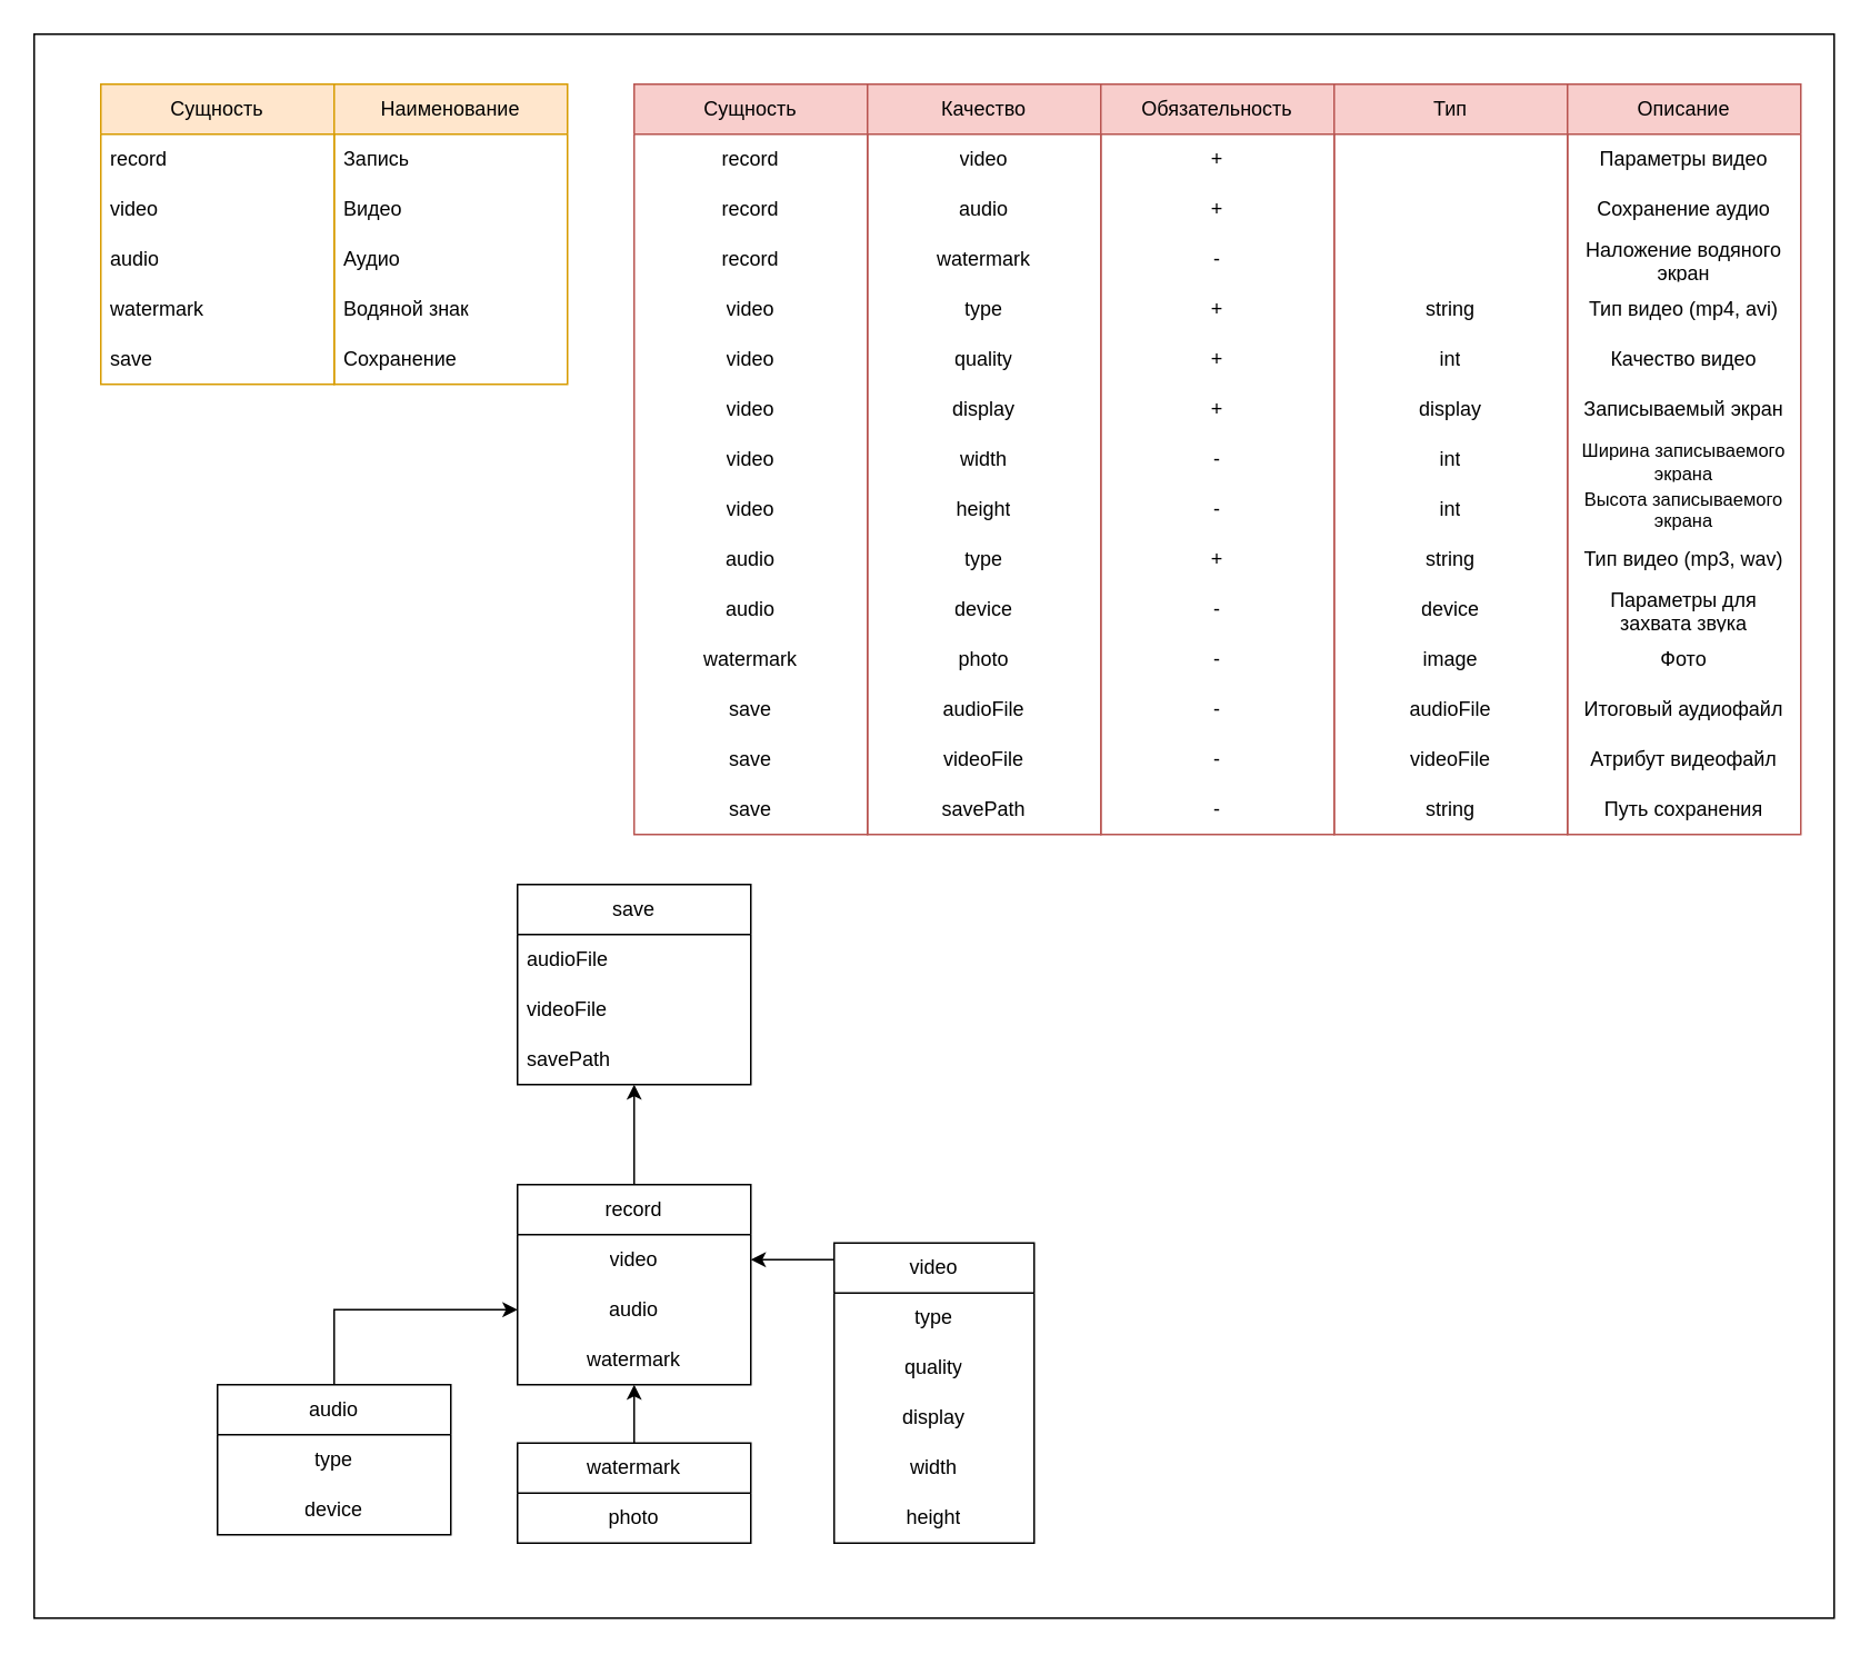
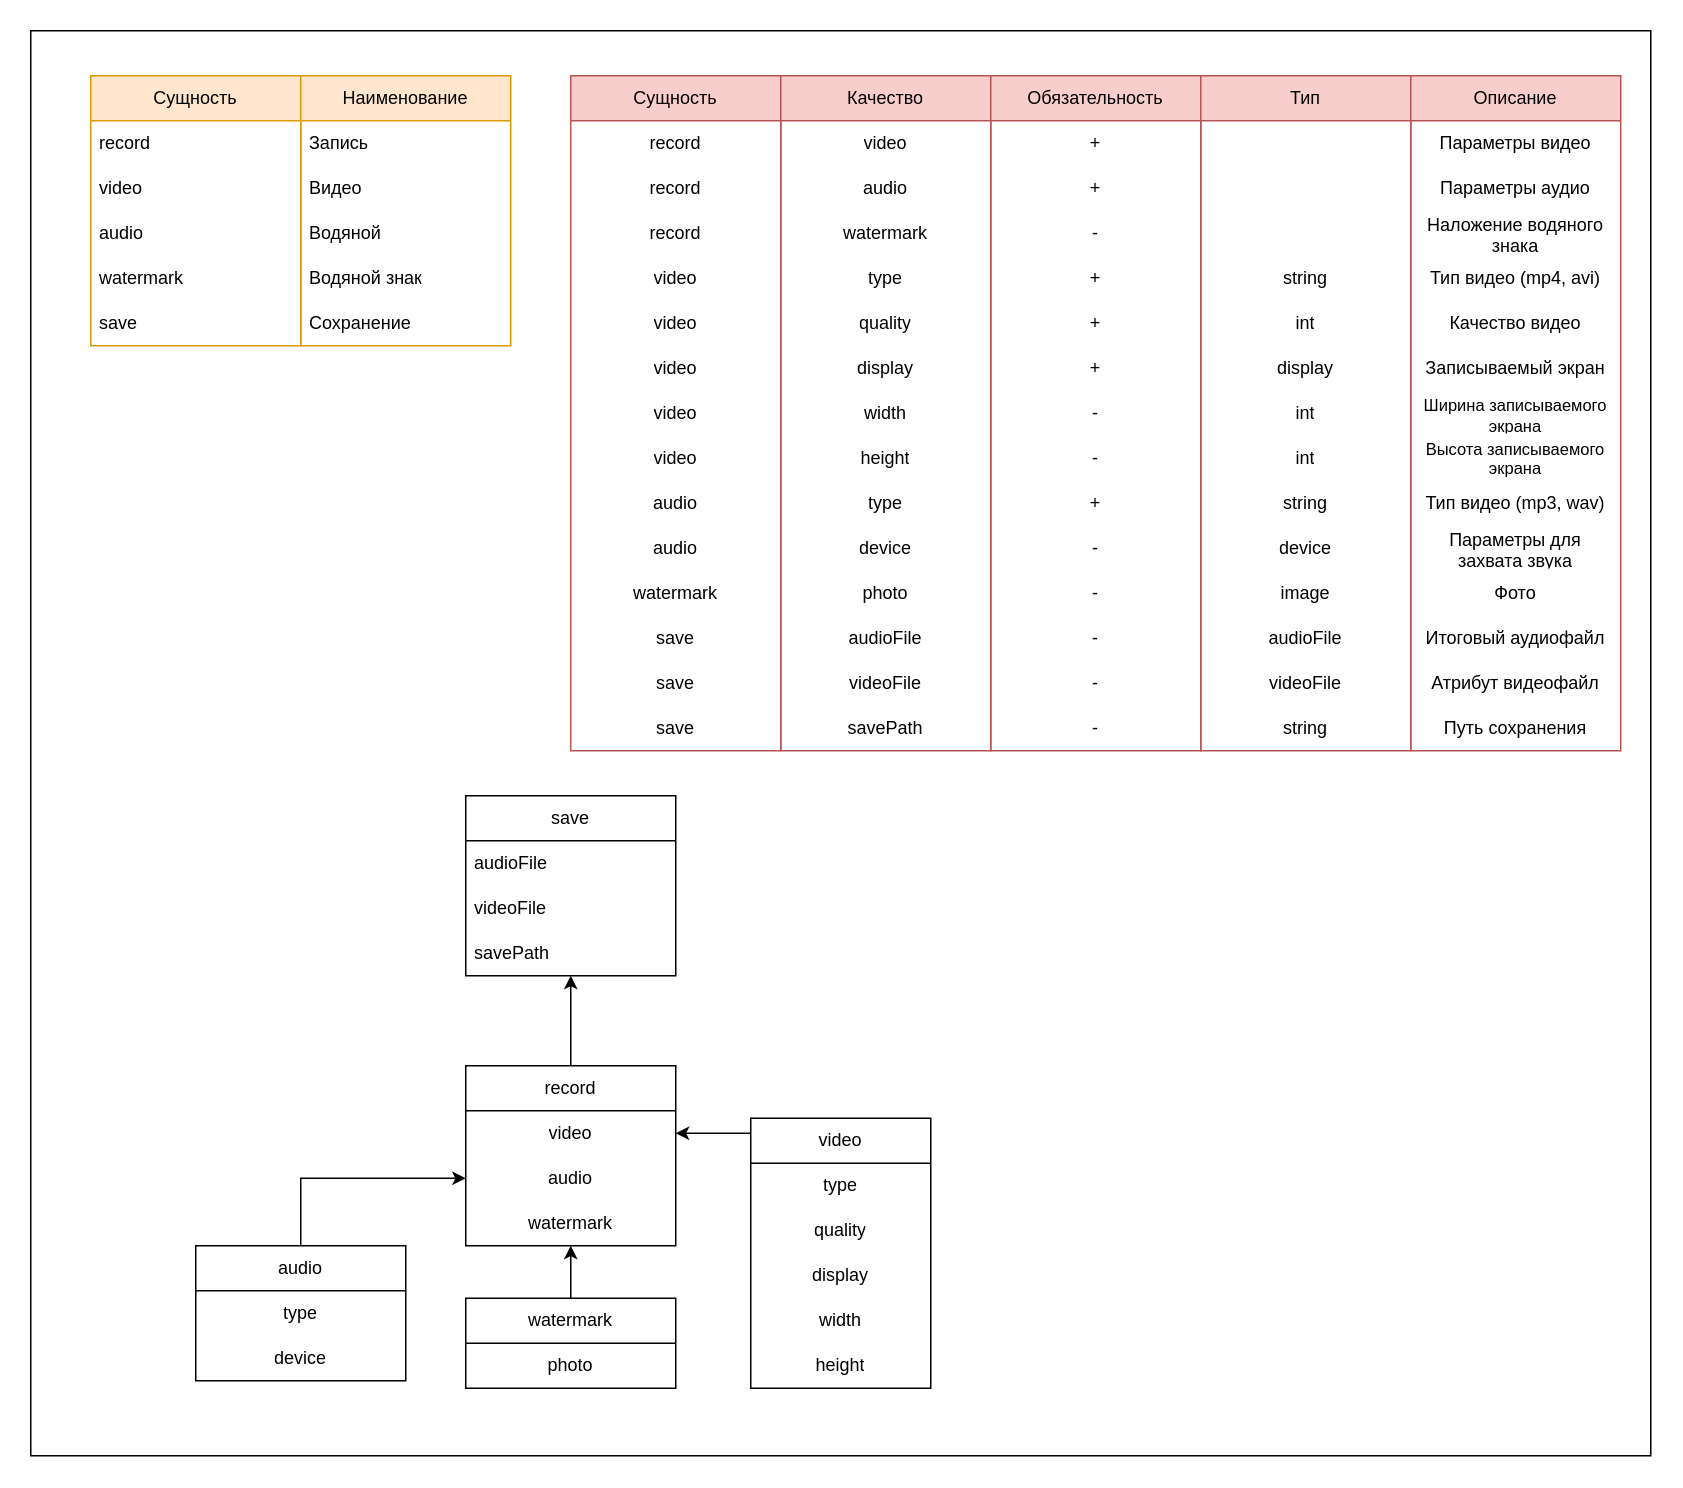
- <mxCell id="100" value="Сохранение аудио" style="text;align=center;verticalAlign=middle;spacingLeft=4;spacingRight=4;overflow=hidden;points=[[0,0.5],[1,0.5]];portConstraint=eastwest;rotatable=0;whiteSpace=wrap;html=1;" vertex="1" parent="98"><mxGeometry y="60" width="140" height="30" as="geometry" /></mxCell>
+ <mxCell id="100" value="Параметры аудио" style="text;align=center;verticalAlign=middle;spacingLeft=4;spacingRight=4;overflow=hidden;points=[[0,0.5],[1,0.5]];portConstraint=eastwest;rotatable=0;whiteSpace=wrap;html=1;" vertex="1" parent="98"><mxGeometry y="60" width="140" height="30" as="geometry" /></mxCell>
- <mxCell id="12" value="Аудио" style="text;strokeColor=none;fillColor=none;align=left;verticalAlign=middle;spacingLeft=4;spacingRight=4;overflow=hidden;points=[[0,0.5],[1,0.5]];portConstraint=eastwest;rotatable=0;whiteSpace=wrap;html=1;" vertex="1" parent="9"><mxGeometry y="90" width="140" height="30" as="geometry" /></mxCell>
+ <mxCell id="12" value="Водяной" style="text;strokeColor=none;fillColor=none;align=left;verticalAlign=middle;spacingLeft=4;spacingRight=4;overflow=hidden;points=[[0,0.5],[1,0.5]];portConstraint=eastwest;rotatable=0;whiteSpace=wrap;html=1;" vertex="1" parent="9"><mxGeometry y="90" width="140" height="30" as="geometry" /></mxCell>
- <mxCell id="101" value="Наложение водяного экран" style="text;align=center;verticalAlign=middle;spacingLeft=4;spacingRight=4;overflow=hidden;points=[[0,0.5],[1,0.5]];portConstraint=eastwest;rotatable=0;whiteSpace=wrap;html=1;" vertex="1" parent="98"><mxGeometry y="90" width="140" height="30" as="geometry" /></mxCell>
+ <mxCell id="101" value="Наложение водяного знака" style="text;align=center;verticalAlign=middle;spacingLeft=4;spacingRight=4;overflow=hidden;points=[[0,0.5],[1,0.5]];portConstraint=eastwest;rotatable=0;whiteSpace=wrap;html=1;" vertex="1" parent="98"><mxGeometry y="90" width="140" height="30" as="geometry" /></mxCell>
